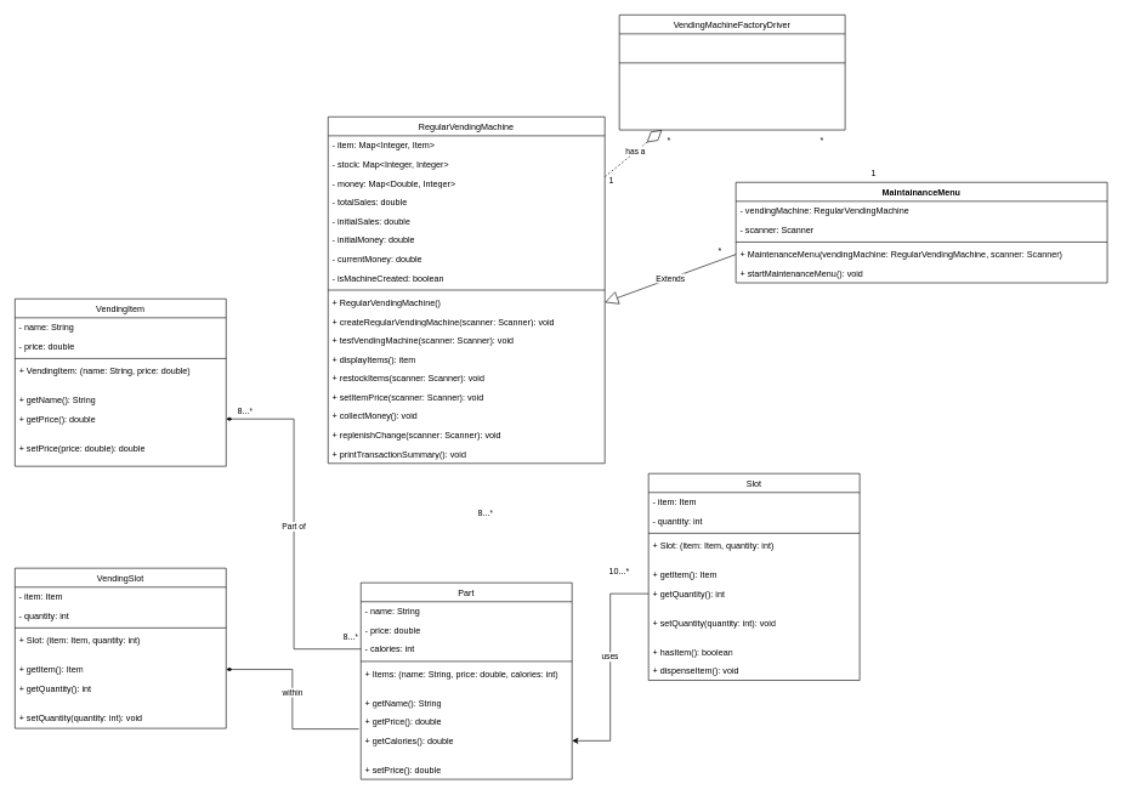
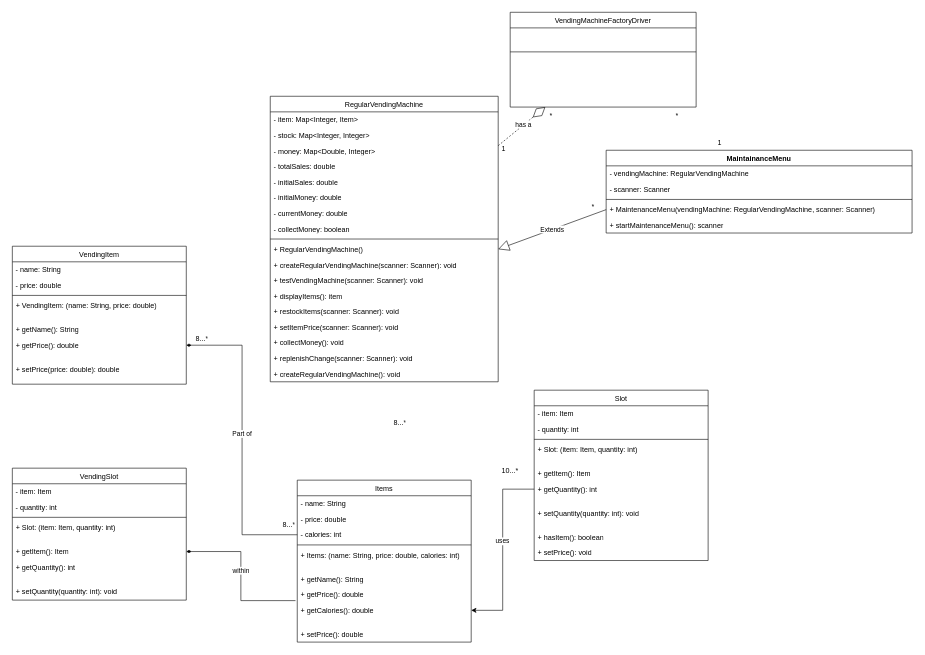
- <mxCell id="40" value="+ startMaintenanceMenu(): void" style="text;strokeColor=none;fillColor=none;align=left;verticalAlign=top;spacingLeft=4;spacingRight=4;overflow=hidden;rotatable=0;points=[[0,0.5],[1,0.5]];portConstraint=eastwest;whiteSpace=wrap;html=1;" vertex="1" parent="35"><mxGeometry y="112" width="510" height="26" as="geometry" /></mxCell>
+ <mxCell id="40" value="+ startMaintenanceMenu(): scanner" style="text;strokeColor=none;fillColor=none;align=left;verticalAlign=top;spacingLeft=4;spacingRight=4;overflow=hidden;rotatable=0;points=[[0,0.5],[1,0.5]];portConstraint=eastwest;whiteSpace=wrap;html=1;" vertex="1" parent="35"><mxGeometry y="112" width="510" height="26" as="geometry" /></mxCell>
- <mxCell id="10" value="- isMachineCreated: boolean" style="text;strokeColor=none;fillColor=none;align=left;verticalAlign=top;spacingLeft=4;spacingRight=4;overflow=hidden;rotatable=0;points=[[0,0.5],[1,0.5]];portConstraint=eastwest;whiteSpace=wrap;html=1;" vertex="1" parent="2"><mxGeometry y="208" width="380" height="26" as="geometry" /></mxCell>
+ <mxCell id="10" value="- collectMoney: boolean" style="text;strokeColor=none;fillColor=none;align=left;verticalAlign=top;spacingLeft=4;spacingRight=4;overflow=hidden;rotatable=0;points=[[0,0.5],[1,0.5]];portConstraint=eastwest;whiteSpace=wrap;html=1;" vertex="1" parent="2"><mxGeometry y="208" width="380" height="26" as="geometry" /></mxCell>
- <mxCell id="20" value="&lt;font&gt;+ printTransactionSummary(): void&lt;/font&gt;" style="text;align=left;verticalAlign=top;spacingLeft=4;spacingRight=4;overflow=hidden;rotatable=0;points=[[0,0.5],[1,0.5]];portConstraint=eastwest;whiteSpace=wrap;html=1;fontColor=#000000;" vertex="1" parent="2"><mxGeometry y="450" width="380" height="26" as="geometry" /></mxCell>
+ <mxCell id="20" value="&lt;font&gt;+ createRegularVendingMachine(): void&lt;/font&gt;" style="text;align=left;verticalAlign=top;spacingLeft=4;spacingRight=4;overflow=hidden;rotatable=0;points=[[0,0.5],[1,0.5]];portConstraint=eastwest;whiteSpace=wrap;html=1;fontColor=#000000;" vertex="1" parent="2"><mxGeometry y="450" width="380" height="26" as="geometry" /></mxCell>
- <mxCell id="23" value="Part" style="swimlane;fontStyle=0;align=center;verticalAlign=top;childLayout=stackLayout;horizontal=1;startSize=26;horizontalStack=0;resizeParent=1;resizeLast=0;collapsible=1;marginBottom=0;rounded=0;shadow=0;strokeWidth=1;" vertex="1" parent="1"><mxGeometry x="495" y="800" width="290" height="270" as="geometry"><mxRectangle x="340" y="380" width="170" height="26" as="alternateBounds" /></mxGeometry></mxCell>
+ <mxCell id="23" value="Items" style="swimlane;fontStyle=0;align=center;verticalAlign=top;childLayout=stackLayout;horizontal=1;startSize=26;horizontalStack=0;resizeParent=1;resizeLast=0;collapsible=1;marginBottom=0;rounded=0;shadow=0;strokeWidth=1;" vertex="1" parent="1"><mxGeometry x="495" y="800" width="290" height="270" as="geometry"><mxRectangle x="340" y="380" width="170" height="26" as="alternateBounds" /></mxGeometry></mxCell>
- <mxCell id="54" value="+ dispenseItem(): void" style="text;strokeColor=none;fillColor=none;align=left;verticalAlign=top;spacingLeft=4;spacingRight=4;overflow=hidden;rotatable=0;points=[[0,0.5],[1,0.5]];portConstraint=eastwest;whiteSpace=wrap;html=1;" vertex="1" parent="42"><mxGeometry y="258" width="290" height="26" as="geometry" /></mxCell>
+ <mxCell id="54" value="+ setPrice(): void" style="text;strokeColor=none;fillColor=none;align=left;verticalAlign=top;spacingLeft=4;spacingRight=4;overflow=hidden;rotatable=0;points=[[0,0.5],[1,0.5]];portConstraint=eastwest;whiteSpace=wrap;html=1;" vertex="1" parent="42"><mxGeometry y="258" width="290" height="26" as="geometry" /></mxCell>
